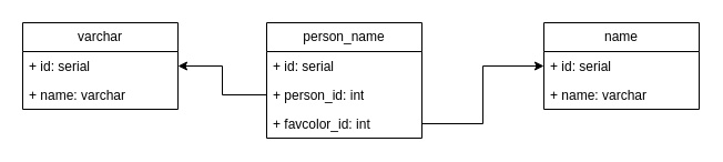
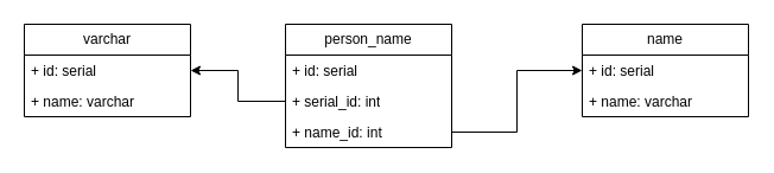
- <mxCell id="4" value="+ person_id: int" style="text;strokeColor=none;fillColor=none;align=left;verticalAlign=top;spacingLeft=4;spacingRight=4;overflow=hidden;rotatable=0;points=[[0,0.5],[1,0.5]];portConstraint=eastwest;whiteSpace=wrap;html=1;" vertex="1" parent="2"><mxGeometry y="52" width="140" height="26" as="geometry" /></mxCell>
+ <mxCell id="4" value="+ serial_id: int" style="text;strokeColor=none;fillColor=none;align=left;verticalAlign=top;spacingLeft=4;spacingRight=4;overflow=hidden;rotatable=0;points=[[0,0.5],[1,0.5]];portConstraint=eastwest;whiteSpace=wrap;html=1;" vertex="1" parent="2"><mxGeometry y="52" width="140" height="26" as="geometry" /></mxCell>
- <mxCell id="5" value="+ favcolor_id: int" style="text;strokeColor=none;fillColor=none;align=left;verticalAlign=top;spacingLeft=4;spacingRight=4;overflow=hidden;rotatable=0;points=[[0,0.5],[1,0.5]];portConstraint=eastwest;whiteSpace=wrap;html=1;" vertex="1" parent="2"><mxGeometry y="78" width="140" height="26" as="geometry" /></mxCell>
+ <mxCell id="5" value="+ name_id: int" style="text;strokeColor=none;fillColor=none;align=left;verticalAlign=top;spacingLeft=4;spacingRight=4;overflow=hidden;rotatable=0;points=[[0,0.5],[1,0.5]];portConstraint=eastwest;whiteSpace=wrap;html=1;" vertex="1" parent="2"><mxGeometry y="78" width="140" height="26" as="geometry" /></mxCell>
